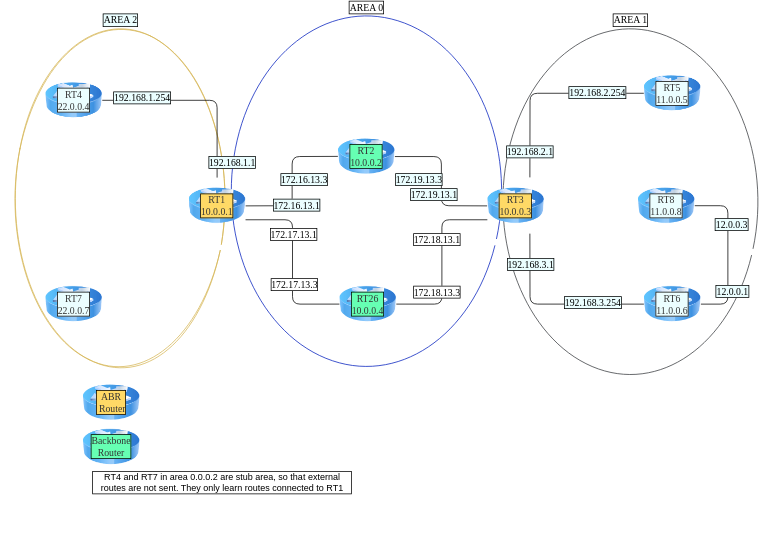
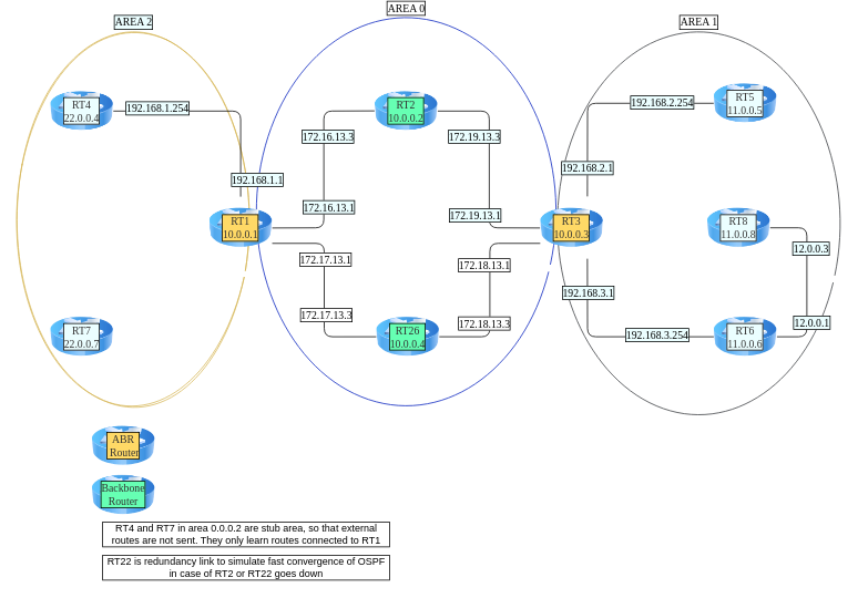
- <mxCell id="11" value="RT2&lt;br style=&quot;font-size: 13px;&quot;&gt;10.0.0.2" style="image;html=1;image=img/lib/clip_art/networking/Router_Icon_128x128.png;sketch=0;fillColor=#f5f5f5;fontColor=#333333;strokeColor=default;fontSize=13;fontFamily=Verdana;whiteSpace=wrap;spacing=0;strokeWidth=0;backgroundOutline=0;comic=0;enumerate=0;metaEdit=0;fixDash=1;snapToPoint=1;fontStyle=0;verticalAlign=middle;labelPosition=center;verticalLabelPosition=middle;align=center;labelBorderColor=default;labelBackgroundColor=#66FFB3;" parent="1" vertex="1"><mxGeometry x="450.172" y="170.756" width="75.862" height="74.961" as="geometry" /></mxCell>
+ <mxCell id="11" value="RT2&lt;br style=&quot;font-size: 13px;&quot;&gt;10.0.0.2" style="image;html=1;image=img/lib/clip_art/networking/Router_Icon_128x128.png;sketch=0;fillColor=#f5f5f5;fontColor=#333333;strokeColor=default;fontSize=13;fontFamily=Verdana;whiteSpace=wrap;spacing=0;strokeWidth=0;backgroundOutline=0;comic=0;enumerate=0;metaEdit=0;fixDash=1;snapToPoint=1;fontStyle=0;verticalAlign=middle;labelPosition=center;verticalLabelPosition=middle;align=center;labelBorderColor=default;labelBackgroundColor=#66FFB3;" parent="1" vertex="1"><mxGeometry x="450.172" y="95.756" width="75.862" height="74.961" as="geometry" /></mxCell>
+ <mxCell id="40" value="RT22 is redundancy link to simulate fast convergence of OSPF in case of RT2 or RT22 goes down" style="text;html=1;strokeColor=none;fillColor=none;align=center;verticalAlign=middle;whiteSpace=wrap;rounded=0;labelBorderColor=default;" vertex="1" parent="1"><mxGeometry x="122" y="668" width="348" height="30" as="geometry" /></mxCell>
